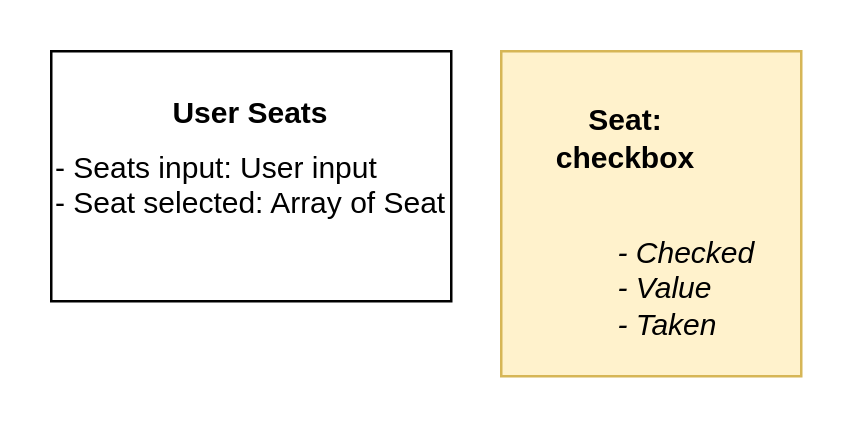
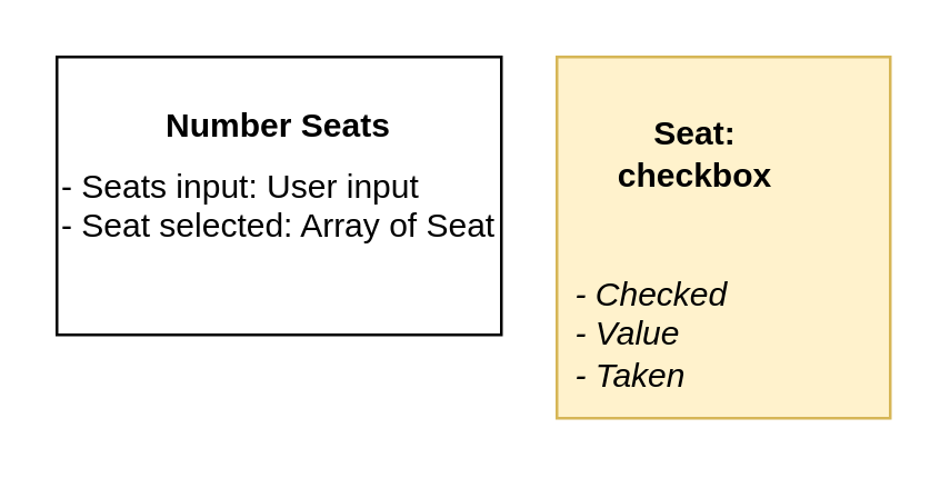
- <mxCell id="6" value="User Seats" style="text;html=1;strokeColor=none;fillColor=none;align=center;verticalAlign=middle;whiteSpace=wrap;rounded=0;fontStyle=1" vertex="1" parent="1"><mxGeometry x="45" y="30" width="110" height="30" as="geometry" /></mxCell>
+ <mxCell id="6" value="Number Seats" style="text;html=1;strokeColor=none;fillColor=none;align=center;verticalAlign=middle;whiteSpace=wrap;rounded=0;fontStyle=1" vertex="1" parent="1"><mxGeometry x="45" y="30" width="110" height="30" as="geometry" /></mxCell>
- <mxCell id="4" value="- Checked&lt;br&gt;- Value&lt;br&gt;- Taken" style="text;html=1;strokeColor=none;fillColor=none;align=left;verticalAlign=middle;whiteSpace=wrap;rounded=0;fontStyle=2" vertex="1" parent="1"><mxGeometry x="245" y="85" width="65" height="60" as="geometry" /></mxCell>
+ <mxCell id="4" value="- Checked&lt;br&gt;- Value&lt;br&gt;- Taken" style="text;html=1;strokeColor=none;fillColor=none;align=left;verticalAlign=middle;whiteSpace=wrap;rounded=0;fontStyle=2" vertex="1" parent="1"><mxGeometry x="205" y="90" width="65" height="60" as="geometry" /></mxCell>
